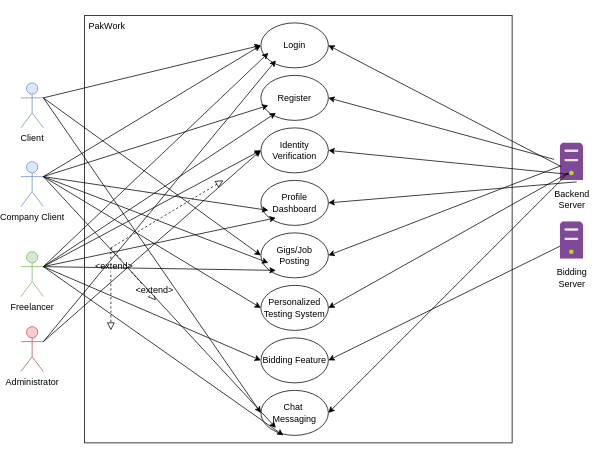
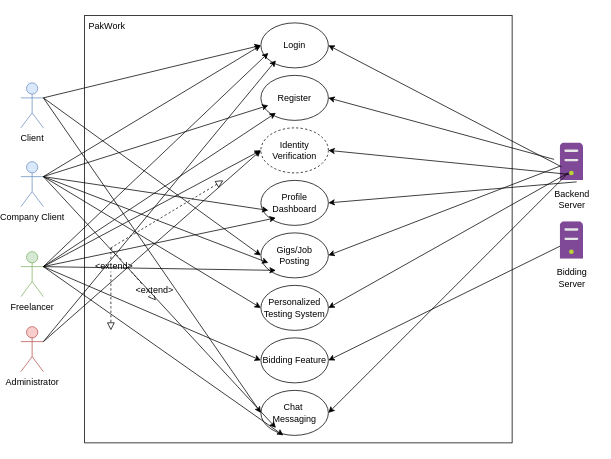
- <mxCell id="19" value="Identity Verification" style="ellipse;whiteSpace=wrap;html=1;" vertex="1" parent="1"><mxGeometry x="340" y="170" width="90" height="60" as="geometry" /></mxCell>
+ <mxCell id="19" value="Identity Verification" style="ellipse;whiteSpace=wrap;html=1;dashed=1;" vertex="1" parent="1"><mxGeometry x="340" y="170" width="90" height="60" as="geometry" /></mxCell>
